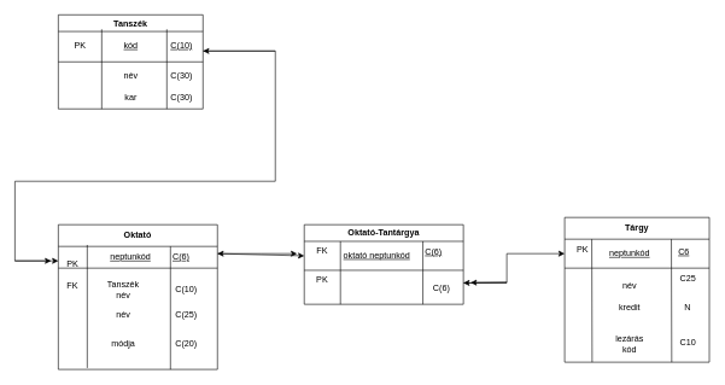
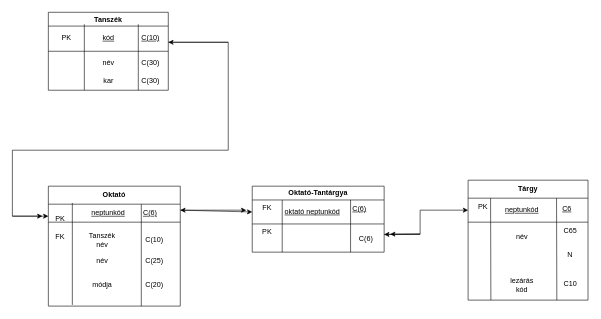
- <mxCell id="18" value="C25" style="text;html=1;align=center;verticalAlign=middle;resizable=0;points=[];autosize=1;strokeColor=none;fillColor=none;" vertex="1" parent="9"><mxGeometry x="145" y="70" width="50" height="30" as="geometry" /></mxCell>
+ <mxCell id="18" value="C65" style="text;html=1;align=center;verticalAlign=middle;resizable=0;points=[];autosize=1;strokeColor=none;fillColor=none;" vertex="1" parent="9"><mxGeometry x="145" y="70" width="50" height="30" as="geometry" /></mxCell>
- <mxCell id="13" value="kredit" style="text;html=1;align=center;verticalAlign=middle;whiteSpace=wrap;rounded=0;" vertex="1" parent="9"><mxGeometry x="60" y="110" width="60" height="30" as="geometry" /></mxCell>
